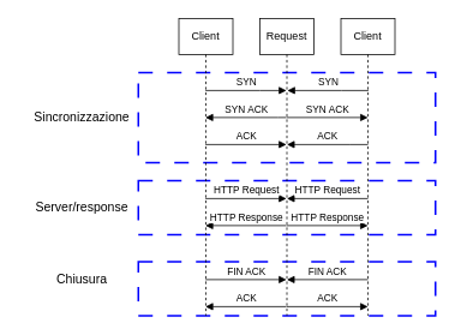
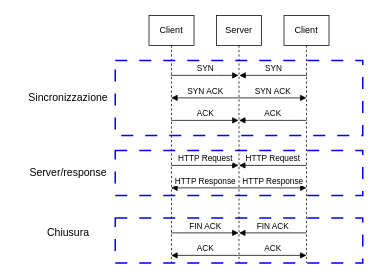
- <mxCell id="7" value="Request" style="shape=umlLifeline;perimeter=lifelinePerimeter;whiteSpace=wrap;html=1;container=1;dropTarget=0;collapsible=0;recursiveResize=0;outlineConnect=0;portConstraint=eastwest;newEdgeStyle={&quot;curved&quot;:0,&quot;rounded&quot;:0};size=40;" vertex="1" parent="1"><mxGeometry x="288" y="20" width="60" height="330" as="geometry" /></mxCell>
+ <mxCell id="7" value="Server" style="shape=umlLifeline;perimeter=lifelinePerimeter;whiteSpace=wrap;html=1;container=1;dropTarget=0;collapsible=0;recursiveResize=0;outlineConnect=0;portConstraint=eastwest;newEdgeStyle={&quot;curved&quot;:0,&quot;rounded&quot;:0};size=40;" vertex="1" parent="1"><mxGeometry x="288" y="20" width="60" height="330" as="geometry" /></mxCell>
